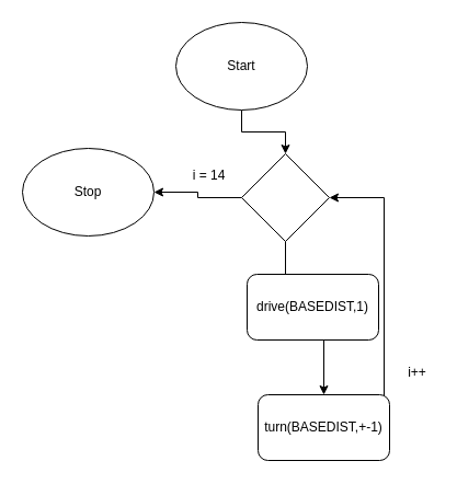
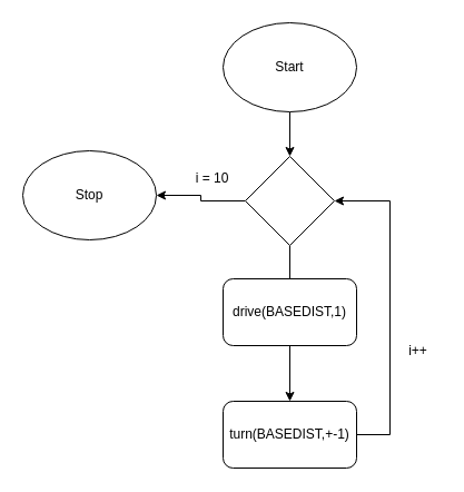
- <mxCell id="3" value="Start" style="ellipse;whiteSpace=wrap;html=1;" parent="1" vertex="1"><mxGeometry x="160" y="20" width="120" height="80" as="geometry" /></mxCell>
+ <mxCell id="3" value="Start" style="ellipse;whiteSpace=wrap;html=1;" parent="1" vertex="1"><mxGeometry x="200" y="20" width="120" height="80" as="geometry" /></mxCell>
- <mxCell id="10" value="i = 14" style="text;html=1;align=center;verticalAlign=middle;resizable=0;points=[];autosize=1;strokeColor=none;" parent="1" vertex="1"><mxGeometry x="165" y="150" width="50" height="20" as="geometry" /></mxCell>
+ <mxCell id="10" value="i = 10" style="text;html=1;align=center;verticalAlign=middle;resizable=0;points=[];autosize=1;strokeColor=none;" parent="1" vertex="1"><mxGeometry x="165" y="150" width="50" height="20" as="geometry" /></mxCell>
- <mxCell id="7" value="drive(BASEDIST,1)" style="rounded=1;whiteSpace=wrap;html=1;" parent="1" vertex="1"><mxGeometry x="225" y="250" width="120" height="60" as="geometry" /></mxCell>
+ <mxCell id="7" value="drive(BASEDIST,1)" style="rounded=1;whiteSpace=wrap;html=1;" parent="1" vertex="1"><mxGeometry x="200" y="250" width="120" height="60" as="geometry" /></mxCell>
- <mxCell id="12" value="i++" style="text;html=1;align=center;verticalAlign=middle;resizable=0;points=[];autosize=1;strokeColor=none;" parent="1" vertex="1"><mxGeometry x="365" y="330" width="30" height="20" as="geometry" /></mxCell>
+ <mxCell id="12" value="i++" style="text;html=1;align=center;verticalAlign=middle;resizable=0;points=[];autosize=1;strokeColor=none;" parent="1" vertex="1"><mxGeometry x="360" y="305" width="30" height="20" as="geometry" /></mxCell>
- <mxCell id="9" value="turn(BASEDIST,+-1)" style="rounded=1;whiteSpace=wrap;html=1;" parent="1" vertex="1"><mxGeometry x="235" y="360" width="120" height="60" as="geometry" /></mxCell>
+ <mxCell id="9" value="turn(BASEDIST,+-1)" style="rounded=1;whiteSpace=wrap;html=1;" parent="1" vertex="1"><mxGeometry x="200" y="360" width="120" height="60" as="geometry" /></mxCell>
